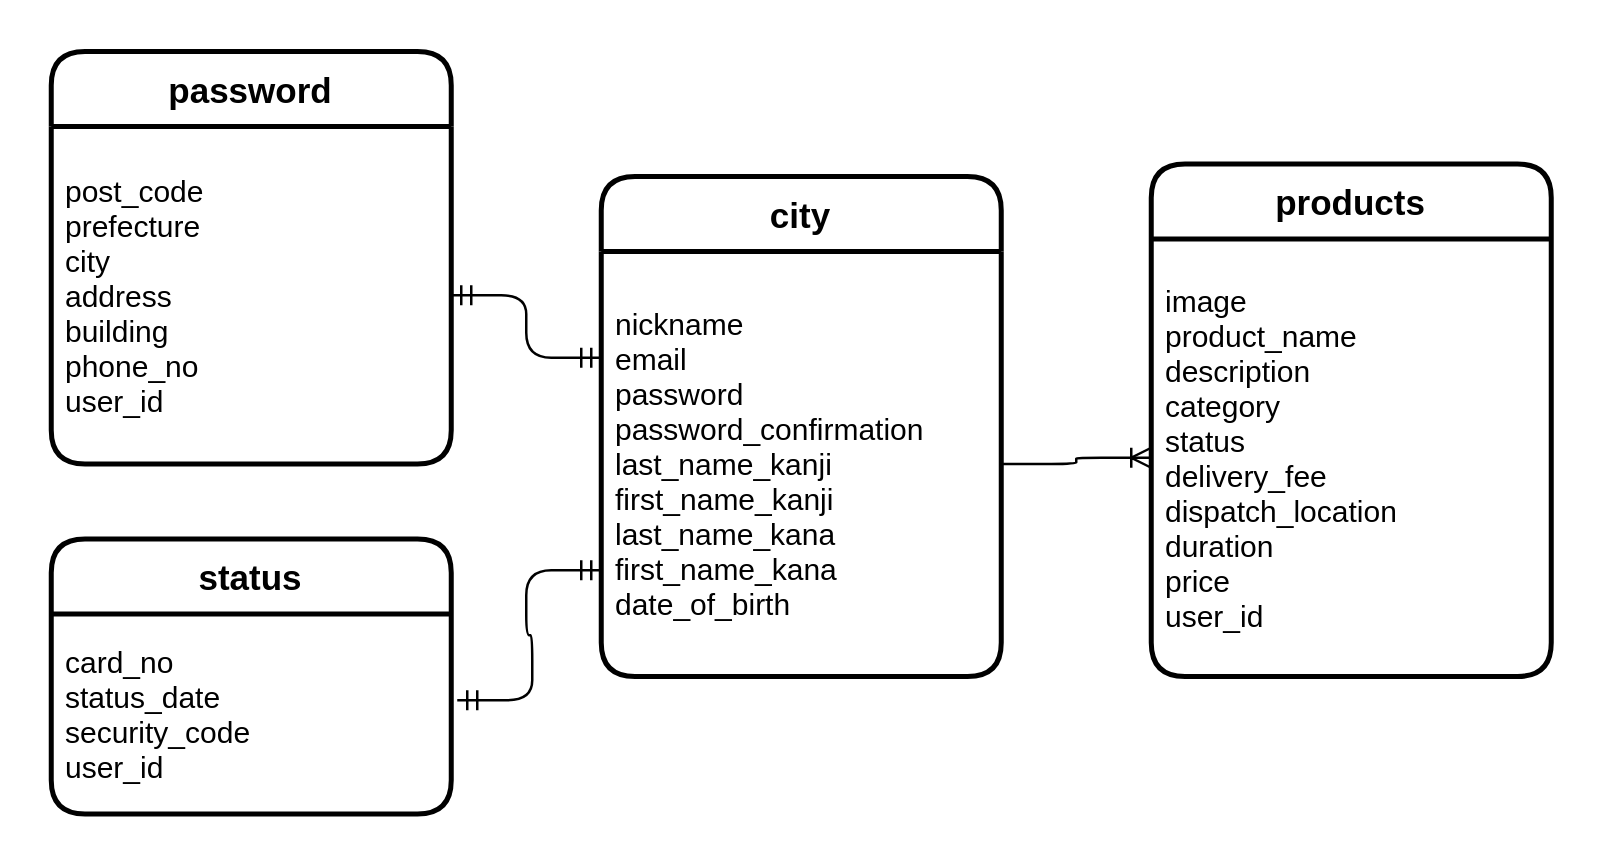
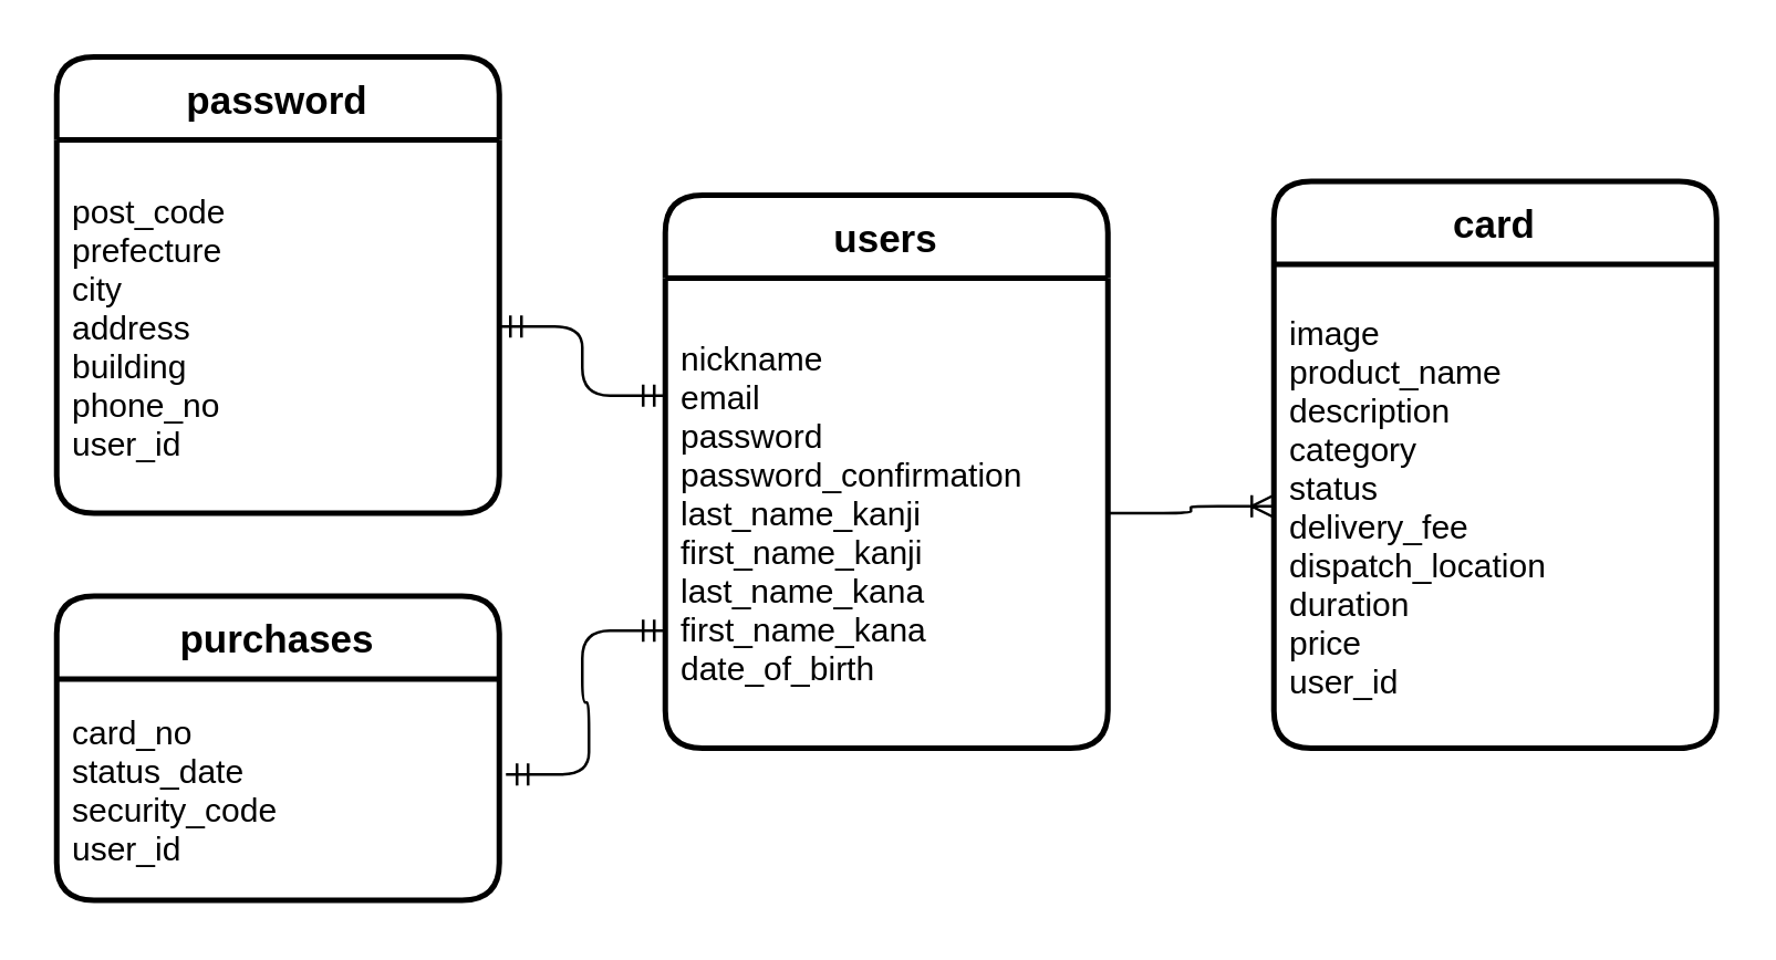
- <mxCell id="4" value="products" style="swimlane;childLayout=stackLayout;horizontal=1;startSize=30;horizontalStack=0;rounded=1;fontSize=14;fontStyle=1;strokeWidth=2;resizeParent=0;resizeLast=1;shadow=0;dashed=0;align=center;" parent="1" vertex="1"><mxGeometry x="460" y="65" width="160" height="205" as="geometry" /></mxCell>
+ <mxCell id="4" value="card" style="swimlane;childLayout=stackLayout;horizontal=1;startSize=30;horizontalStack=0;rounded=1;fontSize=14;fontStyle=1;strokeWidth=2;resizeParent=0;resizeLast=1;shadow=0;dashed=0;align=center;" parent="1" vertex="1"><mxGeometry x="460" y="65" width="160" height="205" as="geometry" /></mxCell>
- <mxCell id="2" value="city" style="swimlane;childLayout=stackLayout;horizontal=1;startSize=30;horizontalStack=0;rounded=1;fontSize=14;fontStyle=1;strokeWidth=2;resizeParent=0;resizeLast=1;shadow=0;dashed=0;align=center;" parent="1" vertex="1"><mxGeometry x="240" y="70" width="160" height="200" as="geometry" /></mxCell>
+ <mxCell id="2" value="users" style="swimlane;childLayout=stackLayout;horizontal=1;startSize=30;horizontalStack=0;rounded=1;fontSize=14;fontStyle=1;strokeWidth=2;resizeParent=0;resizeLast=1;shadow=0;dashed=0;align=center;" parent="1" vertex="1"><mxGeometry x="240" y="70" width="160" height="200" as="geometry" /></mxCell>
- <mxCell id="9" value="status" style="swimlane;childLayout=stackLayout;horizontal=1;startSize=30;horizontalStack=0;rounded=1;fontSize=14;fontStyle=1;strokeWidth=2;resizeParent=0;resizeLast=1;shadow=0;dashed=0;align=center;" parent="1" vertex="1"><mxGeometry x="20" y="215" width="160" height="110" as="geometry" /></mxCell>
+ <mxCell id="9" value="purchases" style="swimlane;childLayout=stackLayout;horizontal=1;startSize=30;horizontalStack=0;rounded=1;fontSize=14;fontStyle=1;strokeWidth=2;resizeParent=0;resizeLast=1;shadow=0;dashed=0;align=center;" parent="1" vertex="1"><mxGeometry x="20" y="215" width="160" height="110" as="geometry" /></mxCell>
